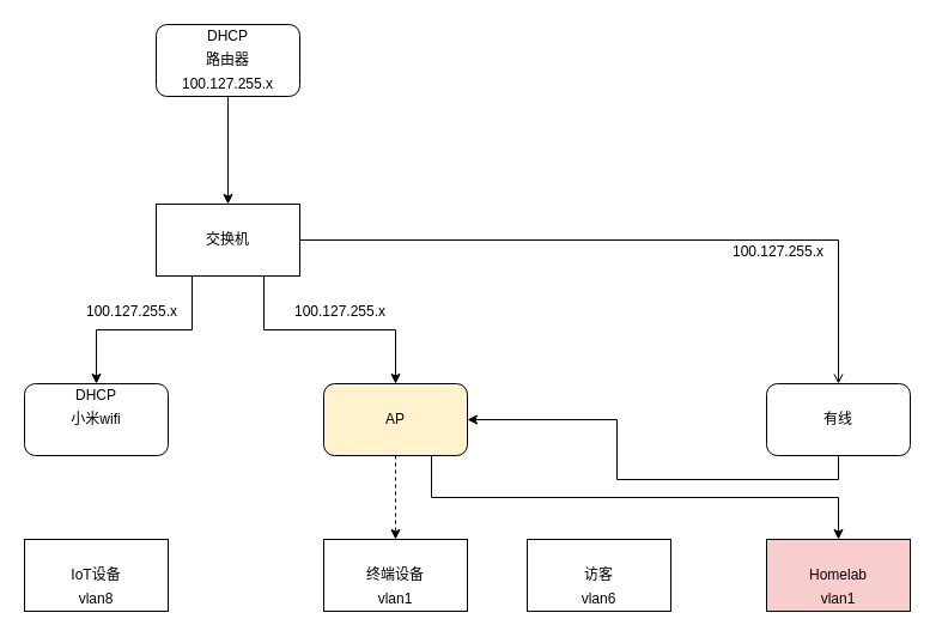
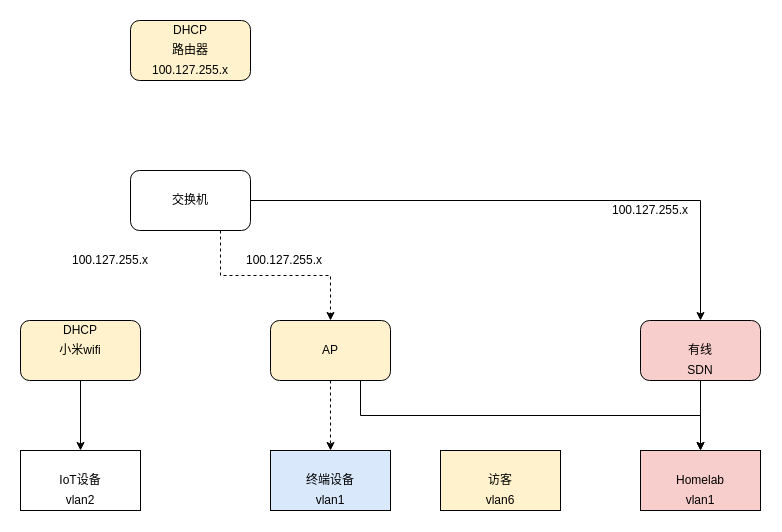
- <mxCell id="3" value="路由器" style="rounded=1;whiteSpace=wrap;html=1;" parent="1" vertex="1"><mxGeometry x="130" y="20" width="120" height="60" as="geometry" /></mxCell>
+ <mxCell id="3" value="路由器" style="rounded=1;whiteSpace=wrap;html=1;fillColor=#fff2cc;" parent="1" vertex="1"><mxGeometry x="130" y="20" width="120" height="60" as="geometry" /></mxCell>
- <mxCell id="2" style="edgeStyle=orthogonalEdgeStyle;rounded=0;orthogonalLoop=1;jettySize=auto;html=1;exitX=0.5;exitY=1;exitDx=0;exitDy=0;entryX=0.5;entryY=0;entryDx=0;entryDy=0;" parent="1" source="3" target="13" edge="1"><mxGeometry relative="1" as="geometry" /></mxCell>
- <mxCell id="13" value="交换机" style="whiteSpace=wrap;html=1;rounded=0;" parent="1" vertex="1"><mxGeometry x="130" y="170" width="120" height="60" as="geometry" /></mxCell>
+ <mxCell id="13" value="交换机" style="rounded=1;whiteSpace=wrap;html=1;" parent="1" vertex="1"><mxGeometry x="130" y="170" width="120" height="60" as="geometry" /></mxCell>
- <mxCell id="12" style="edgeStyle=orthogonalEdgeStyle;rounded=0;orthogonalLoop=1;jettySize=auto;html=1;exitX=0.25;exitY=1;exitDx=0;exitDy=0;" parent="1" source="13" target="5" edge="1"><mxGeometry relative="1" as="geometry" /></mxCell>
- <mxCell id="11" style="edgeStyle=orthogonalEdgeStyle;rounded=0;orthogonalLoop=1;jettySize=auto;html=1;exitX=0.75;exitY=1;exitDx=0;exitDy=0;entryX=0.5;entryY=0;entryDx=0;entryDy=0;" parent="1" source="13" target="9" edge="1"><mxGeometry relative="1" as="geometry" /></mxCell>
+ <mxCell id="11" style="edgeStyle=orthogonalEdgeStyle;rounded=0;orthogonalLoop=1;jettySize=auto;html=1;exitX=0.75;exitY=1;exitDx=0;exitDy=0;entryX=0.5;entryY=0;entryDx=0;entryDy=0;dashed=1;" parent="1" source="13" target="9" edge="1"><mxGeometry relative="1" as="geometry" /></mxCell>
- <mxCell id="10" style="edgeStyle=orthogonalEdgeStyle;rounded=0;orthogonalLoop=1;jettySize=auto;html=1;exitX=1;exitY=0.5;exitDx=0;exitDy=0;endArrow=open;" parent="1" source="13" target="17" edge="1"><mxGeometry relative="1" as="geometry" /></mxCell>
+ <mxCell id="10" style="edgeStyle=orthogonalEdgeStyle;rounded=0;orthogonalLoop=1;jettySize=auto;html=1;exitX=1;exitY=0.5;exitDx=0;exitDy=0;" parent="1" source="13" target="17" edge="1"><mxGeometry relative="1" as="geometry" /></mxCell>
- <mxCell id="5" value="小米wifi" style="rounded=1;whiteSpace=wrap;html=1;" parent="1" vertex="1"><mxGeometry x="20" y="320" width="120" height="60" as="geometry" /></mxCell>
+ <mxCell id="5" value="小米wifi" style="rounded=1;whiteSpace=wrap;html=1;fillColor=#fff2cc;" parent="1" vertex="1"><mxGeometry x="20" y="320" width="120" height="60" as="geometry" /></mxCell>
- <mxCell id="17" value="有线" style="rounded=1;whiteSpace=wrap;html=1;" parent="1" vertex="1"><mxGeometry x="640" y="320" width="120" height="60" as="geometry" /></mxCell>
+ <mxCell id="17" value="有线" style="rounded=1;whiteSpace=wrap;html=1;fillColor=#f8cecc;" parent="1" vertex="1"><mxGeometry x="640" y="320" width="120" height="60" as="geometry" /></mxCell>
+ <mxCell id="29" value="SDN" style="text;html=1;strokeColor=none;fillColor=none;align=center;verticalAlign=middle;whiteSpace=wrap;rounded=0;" vertex="1" parent="1"><mxGeometry x="670" y="360" width="60" height="20" as="geometry" /></mxCell>
- <mxCell id="16" style="edgeStyle=orthogonalEdgeStyle;rounded=0;orthogonalLoop=1;jettySize=auto;html=1;exitX=0.5;exitY=1;exitDx=0;exitDy=0;" parent="1" source="17" target="9" edge="1"><mxGeometry relative="1" as="geometry" /></mxCell>
+ <mxCell id="16" style="edgeStyle=orthogonalEdgeStyle;rounded=0;orthogonalLoop=1;jettySize=auto;html=1;exitX=0.5;exitY=1;exitDx=0;exitDy=0;entryX=0.5;entryY=0;entryDx=0;entryDy=0;" parent="1" source="17" target="18" edge="1"><mxGeometry relative="1" as="geometry" /></mxCell>
+ <mxCell id="4" style="edgeStyle=orthogonalEdgeStyle;rounded=0;orthogonalLoop=1;jettySize=auto;html=1;exitX=0.5;exitY=1;exitDx=0;exitDy=0;entryX=0.5;entryY=0;entryDx=0;entryDy=0;" parent="1" source="5" target="6" edge="1"><mxGeometry relative="1" as="geometry" /></mxCell>
- <mxCell id="14" value="终端设备" style="rounded=0;whiteSpace=wrap;html=1;" parent="1" vertex="1"><mxGeometry x="270" y="450" width="120" height="60" as="geometry" /></mxCell>
+ <mxCell id="14" value="终端设备" style="rounded=0;whiteSpace=wrap;html=1;fillColor=#dae8fc;" parent="1" vertex="1"><mxGeometry x="270" y="450" width="120" height="60" as="geometry" /></mxCell>
- <mxCell id="15" value="访客" style="rounded=0;whiteSpace=wrap;html=1;" parent="1" vertex="1"><mxGeometry x="440" y="450" width="120" height="60" as="geometry" /></mxCell>
+ <mxCell id="15" value="访客" style="rounded=0;whiteSpace=wrap;html=1;fillColor=#fff2cc;" parent="1" vertex="1"><mxGeometry x="440" y="450" width="120" height="60" as="geometry" /></mxCell>
- <mxCell id="22" value="vlan8" style="text;html=1;strokeColor=none;fillColor=none;align=center;verticalAlign=middle;whiteSpace=wrap;rounded=0;" vertex="1" parent="1"><mxGeometry x="60" y="490" width="40" height="20" as="geometry" /></mxCell>
+ <mxCell id="22" value="vlan2" style="text;html=1;strokeColor=none;fillColor=none;align=center;verticalAlign=middle;whiteSpace=wrap;rounded=0;" vertex="1" parent="1"><mxGeometry x="60" y="490" width="40" height="20" as="geometry" /></mxCell>
